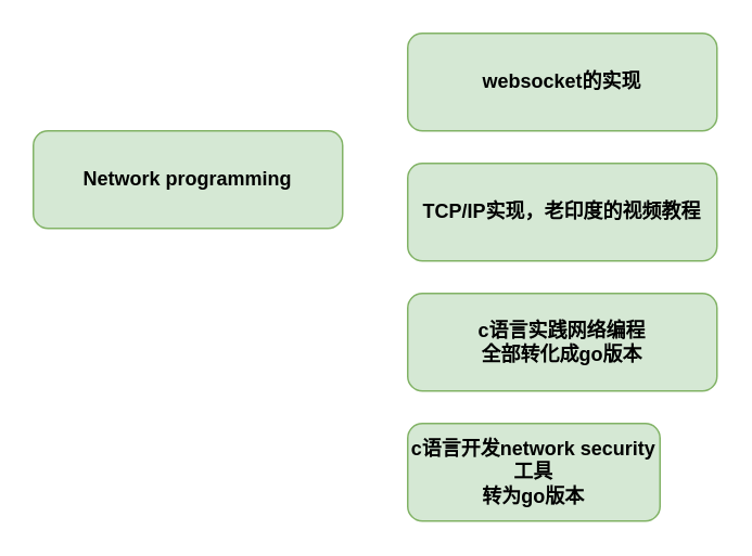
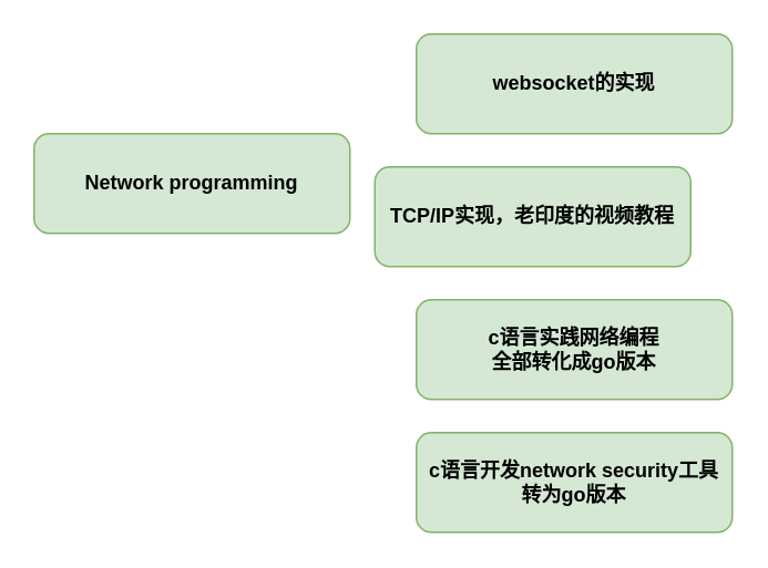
- <mxCell id="6" value="TCP/IP实现，老印度的视频教程" style="rounded=1;whiteSpace=wrap;html=1;fillColor=#d5e8d4;strokeColor=#82b366;fontStyle=1" vertex="1" parent="1"><mxGeometry x="250" y="100" width="190" height="60" as="geometry" /></mxCell>
+ <mxCell id="6" value="TCP/IP实现，老印度的视频教程" style="rounded=1;whiteSpace=wrap;html=1;fillColor=#d5e8d4;strokeColor=#82b366;fontStyle=1" vertex="1" parent="1"><mxGeometry x="225" y="100" width="190" height="60" as="geometry" /></mxCell>
- <mxCell id="5" value="c语言开发network security工具&lt;br&gt;转为go版本" style="rounded=1;whiteSpace=wrap;html=1;fillColor=#d5e8d4;strokeColor=#82b366;fontStyle=1" vertex="1" parent="1"><mxGeometry x="250" y="260" width="155" height="60" as="geometry" /></mxCell>
+ <mxCell id="5" value="c语言开发network security工具&lt;br&gt;转为go版本" style="rounded=1;whiteSpace=wrap;html=1;fillColor=#d5e8d4;strokeColor=#82b366;fontStyle=1" vertex="1" parent="1"><mxGeometry x="250" y="260" width="190" height="60" as="geometry" /></mxCell>
